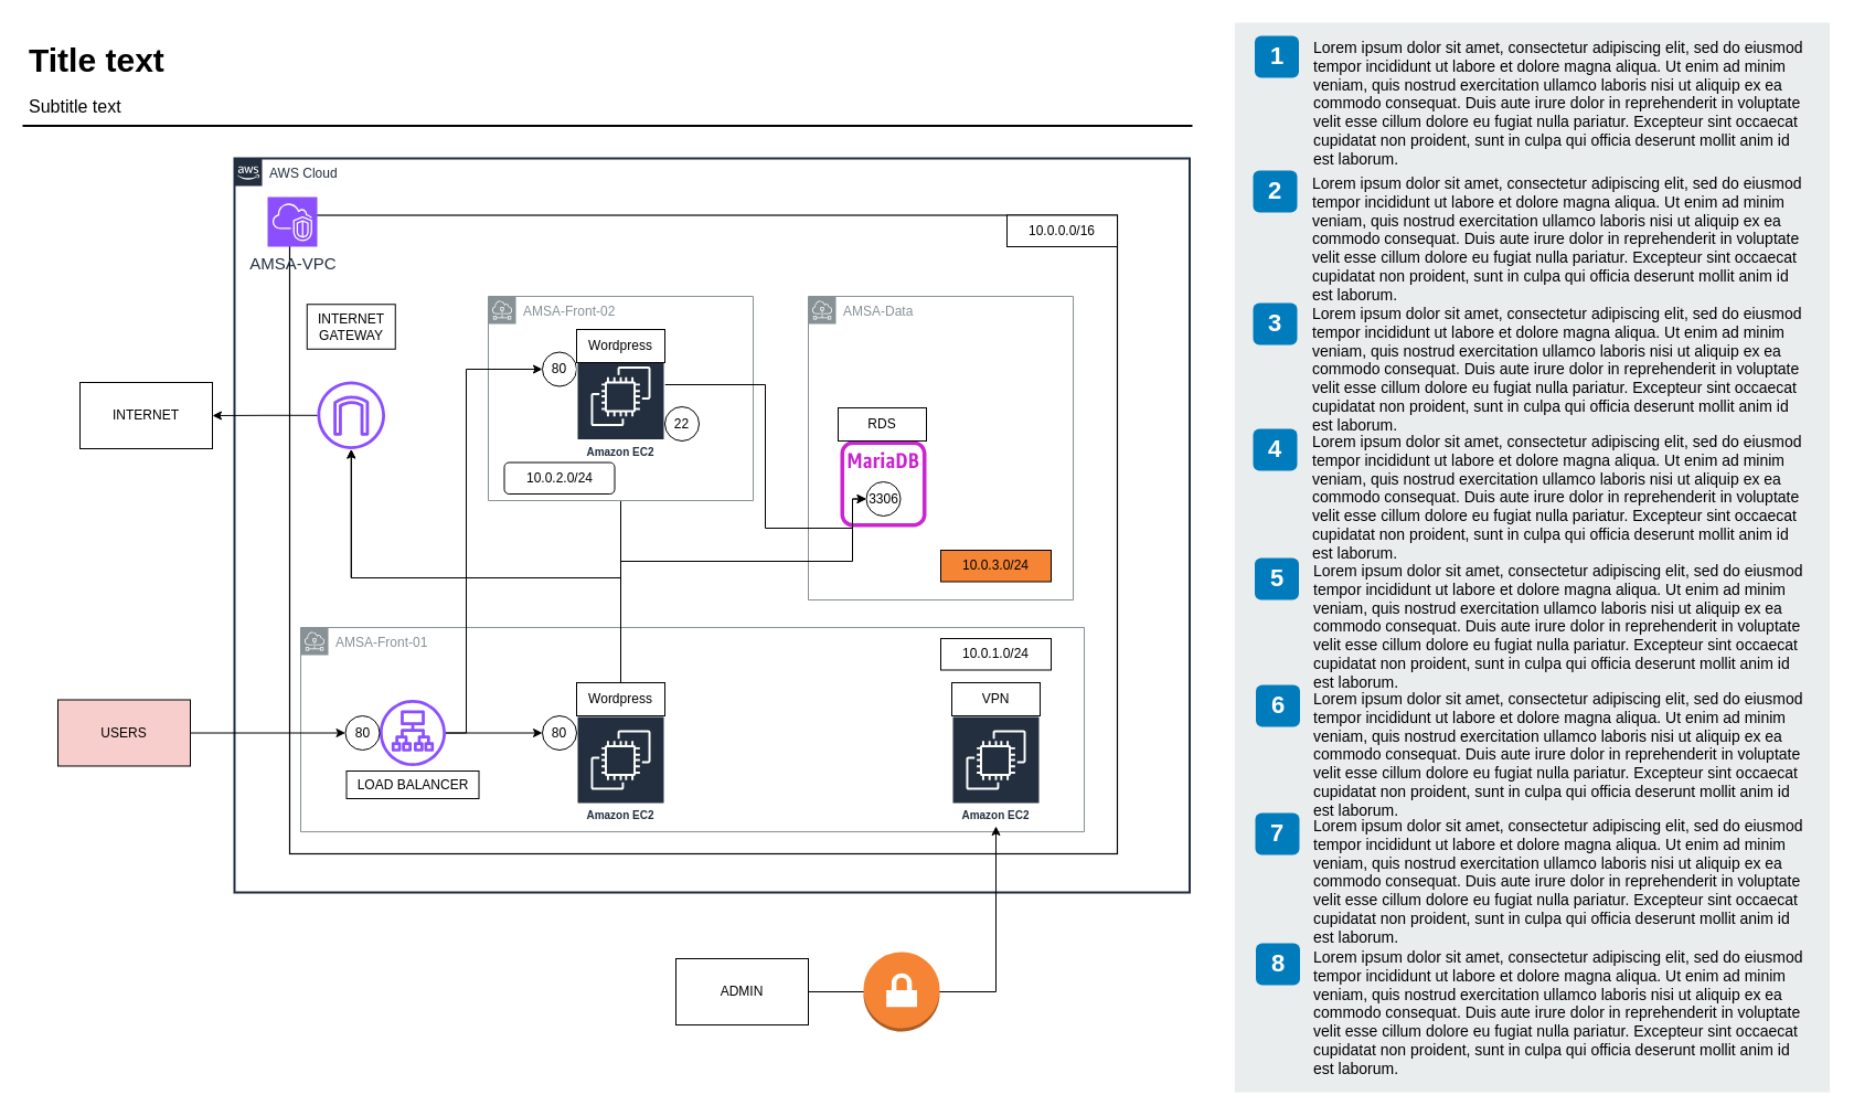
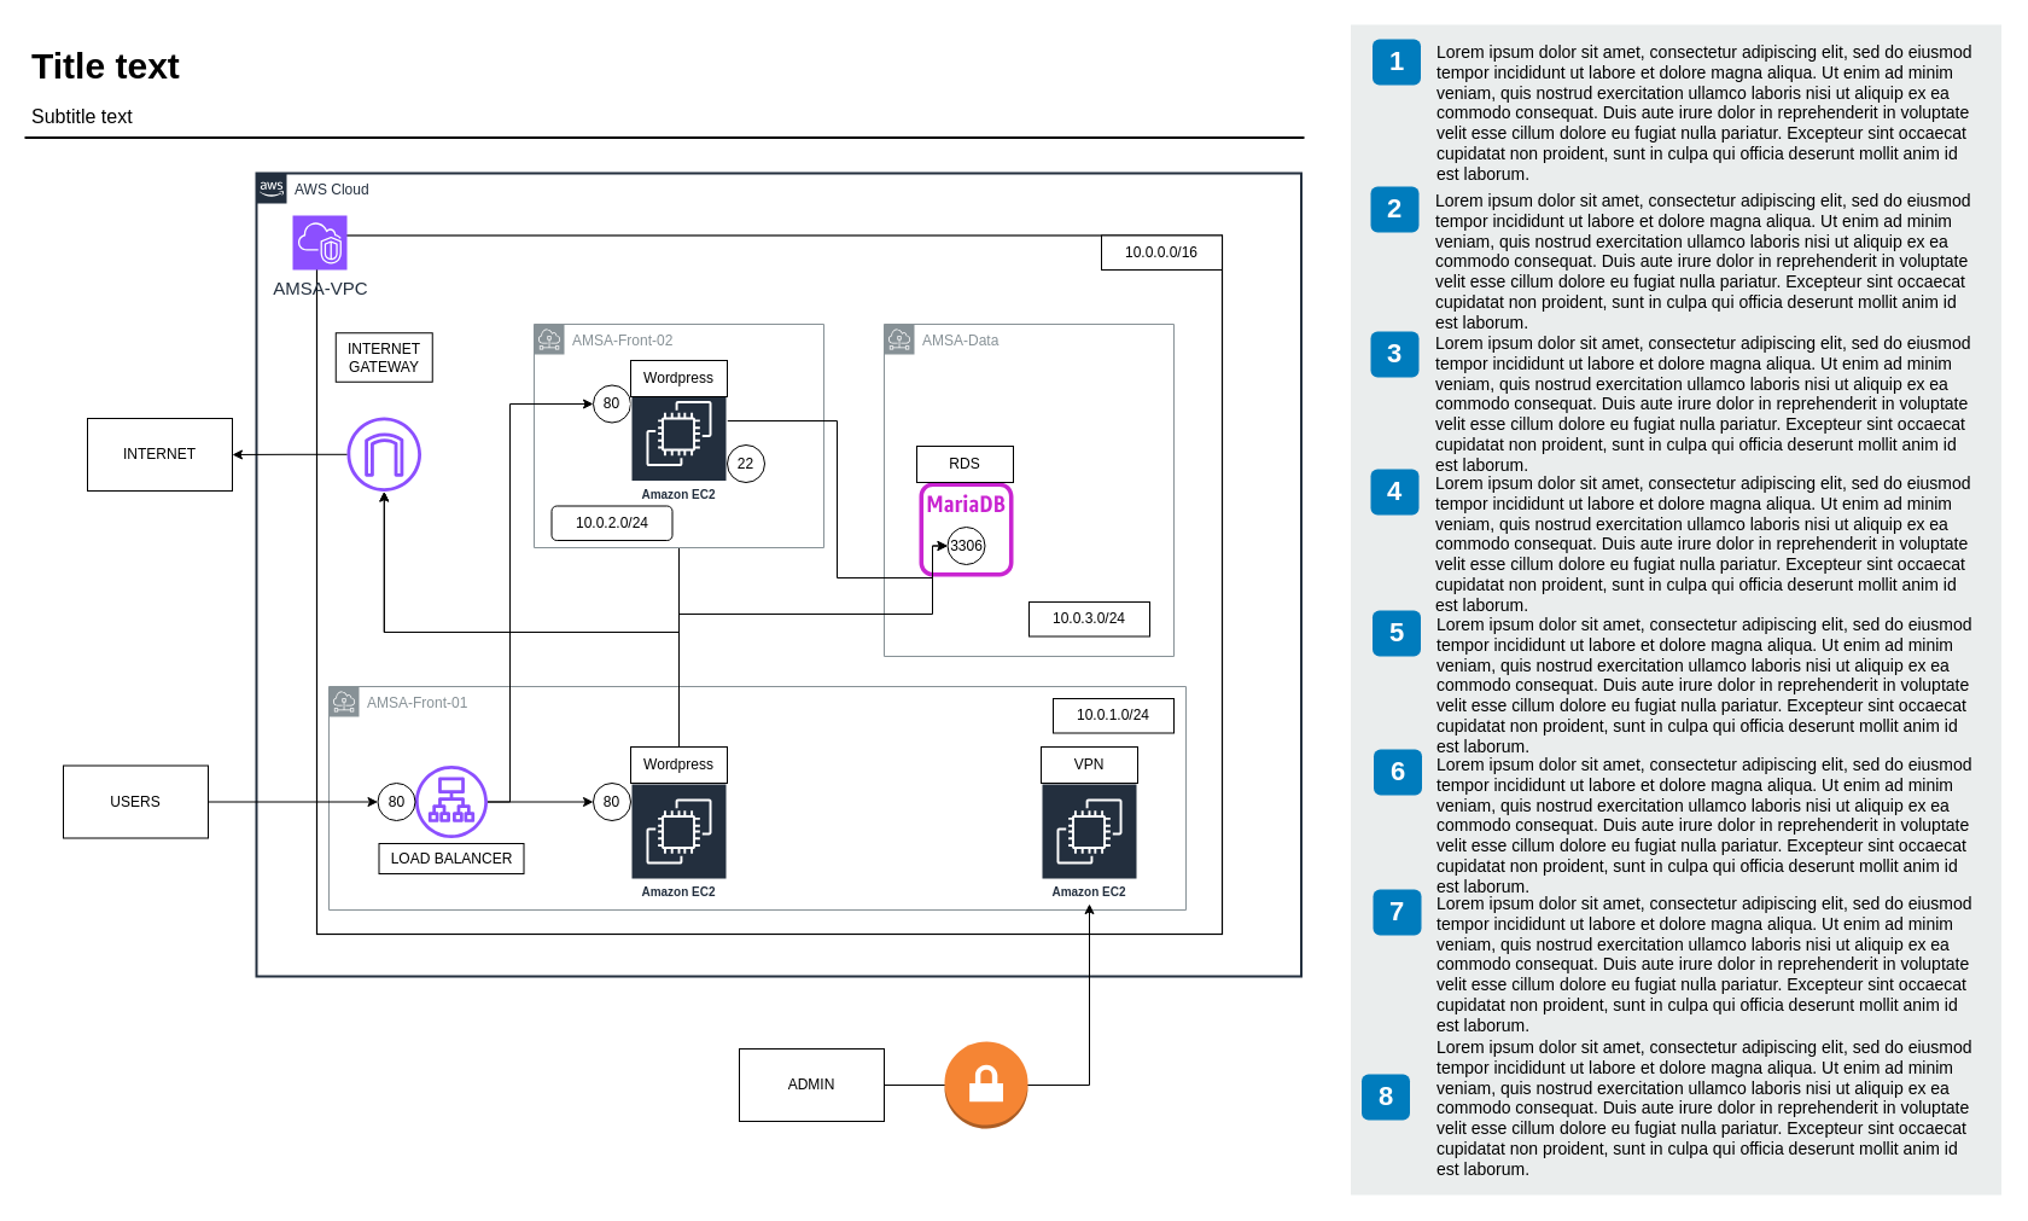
- <mxCell id="31" value="10.0.3.0/24" style="rounded=0;whiteSpace=wrap;html=1;fillColor=#f58534;" vertex="1" parent="2"><mxGeometry x="640" y="355" width="100" height="28.5" as="geometry" /></mxCell>
+ <mxCell id="31" value="10.0.3.0/24" style="rounded=0;whiteSpace=wrap;html=1;" vertex="1" parent="2"><mxGeometry x="640" y="355" width="100" height="28.5" as="geometry" /></mxCell>
- <mxCell id="33" value="10.0.1.0/24" style="rounded=0;whiteSpace=wrap;html=1;" vertex="1" parent="2"><mxGeometry x="640" y="435" width="100" height="28.5" as="geometry" /></mxCell>
+ <mxCell id="33" value="10.0.1.0/24" style="rounded=0;whiteSpace=wrap;html=1;" vertex="1" parent="2"><mxGeometry x="660" y="435" width="100" height="28.5" as="geometry" /></mxCell>
- <mxCell id="56" value="USERS" style="rounded=0;whiteSpace=wrap;html=1;fillColor=#f8cecc;" vertex="1" parent="1"><mxGeometry x="52" y="633.5" width="120" height="60" as="geometry" /></mxCell>
+ <mxCell id="56" value="USERS" style="rounded=0;whiteSpace=wrap;html=1;" vertex="1" parent="1"><mxGeometry x="52" y="633.5" width="120" height="60" as="geometry" /></mxCell>
- <mxCell id="46" value="8" style="rounded=1;whiteSpace=wrap;html=1;fillColor=#007CBD;strokeColor=none;fontColor=#FFFFFF;fontStyle=1;fontSize=22;labelBackgroundColor=none;" parent="1" vertex="1"><mxGeometry x="1137.5" y="854" width="40" height="38" as="geometry" /></mxCell>
+ <mxCell id="46" value="8" style="rounded=1;whiteSpace=wrap;html=1;fillColor=#007CBD;strokeColor=none;fontColor=#FFFFFF;fontStyle=1;fontSize=22;labelBackgroundColor=none;" parent="1" vertex="1"><mxGeometry x="1127.5" y="889" width="40" height="38" as="geometry" /></mxCell>
